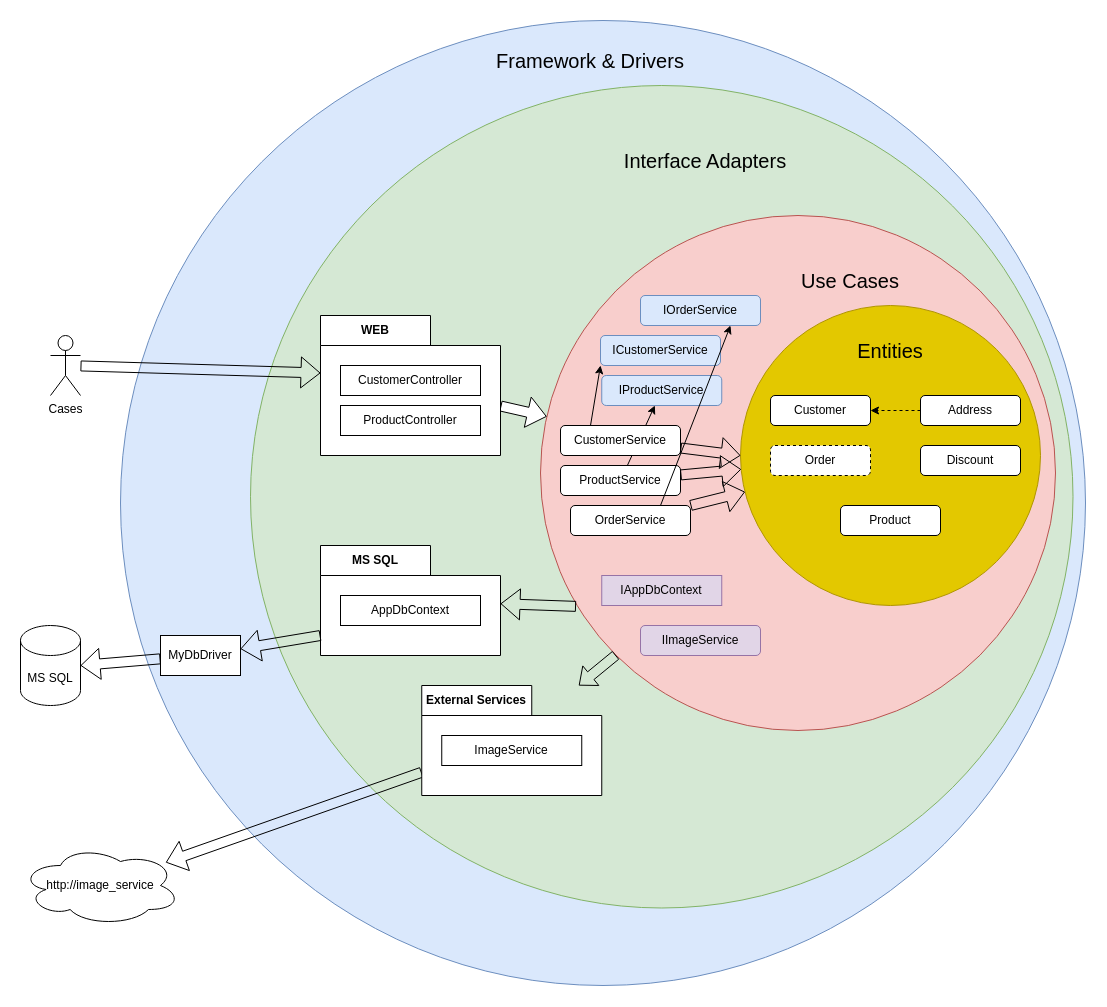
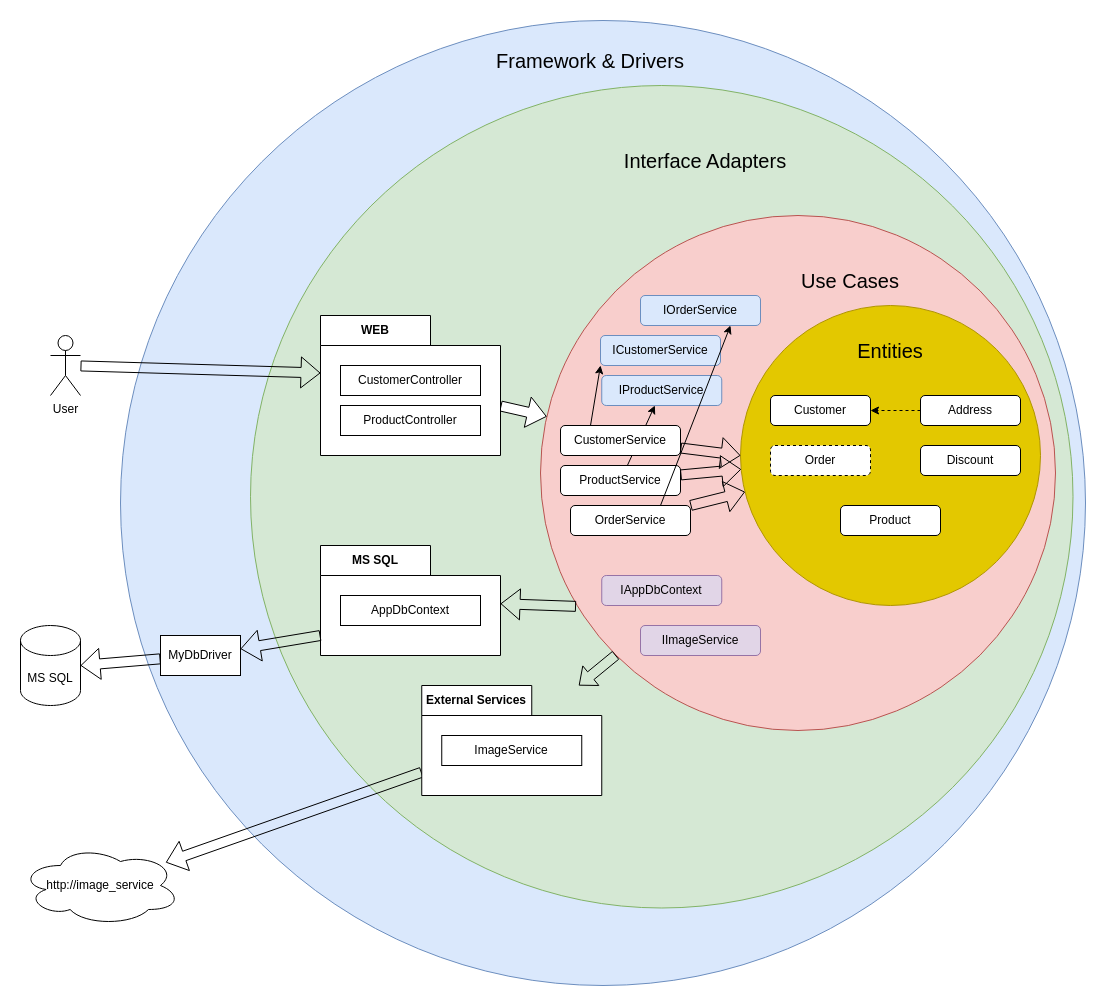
- <mxCell id="40" value="Cases" style="shape=umlActor;verticalLabelPosition=bottom;verticalAlign=top;html=1;outlineConnect=0;" vertex="1" parent="1"><mxGeometry x="50" y="335" width="30" height="60" as="geometry" /></mxCell>
+ <mxCell id="40" value="User" style="shape=umlActor;verticalLabelPosition=bottom;verticalAlign=top;html=1;outlineConnect=0;" vertex="1" parent="1"><mxGeometry x="50" y="335" width="30" height="60" as="geometry" /></mxCell>
- <mxCell id="16" value="IAppDbContext" style="whiteSpace=wrap;html=1;fillColor=#e1d5e7;strokeColor=#9673a6;rounded=0;" vertex="1" parent="1"><mxGeometry x="601.25" y="575" width="120" height="30" as="geometry" /></mxCell>
+ <mxCell id="16" value="IAppDbContext" style="rounded=1;whiteSpace=wrap;html=1;fillColor=#e1d5e7;strokeColor=#9673a6;" vertex="1" parent="1"><mxGeometry x="601.25" y="575" width="120" height="30" as="geometry" /></mxCell>
